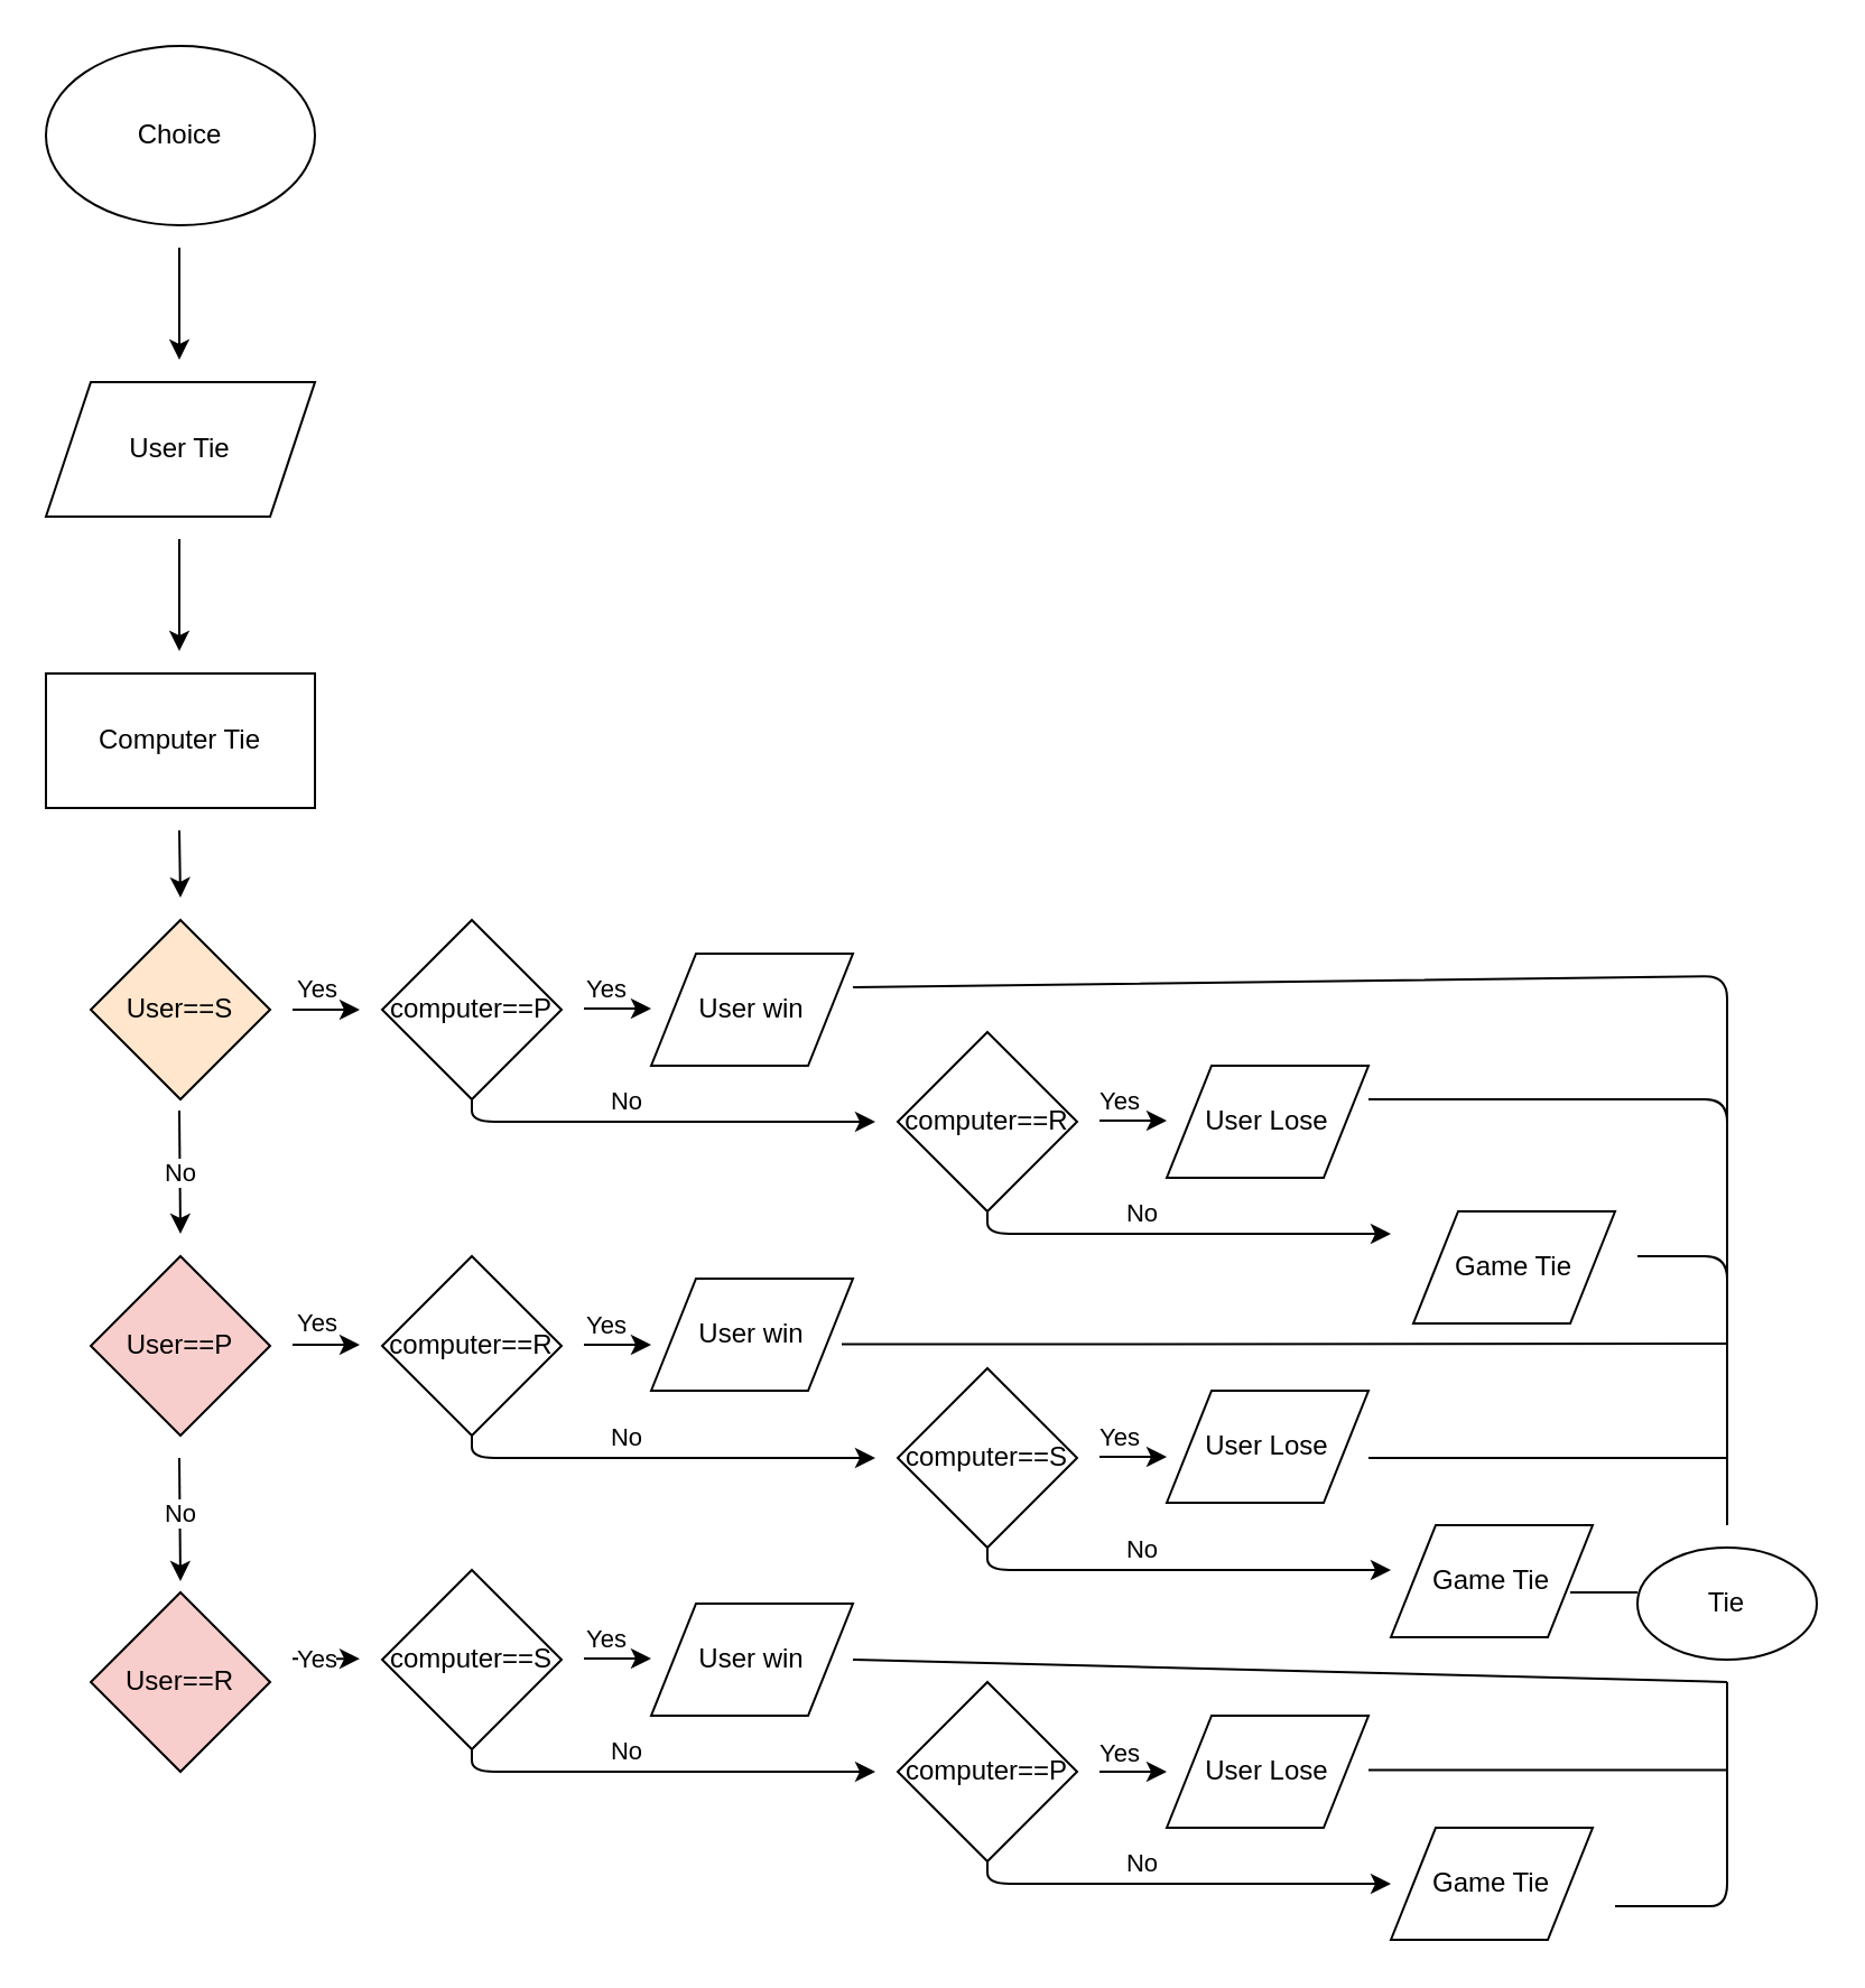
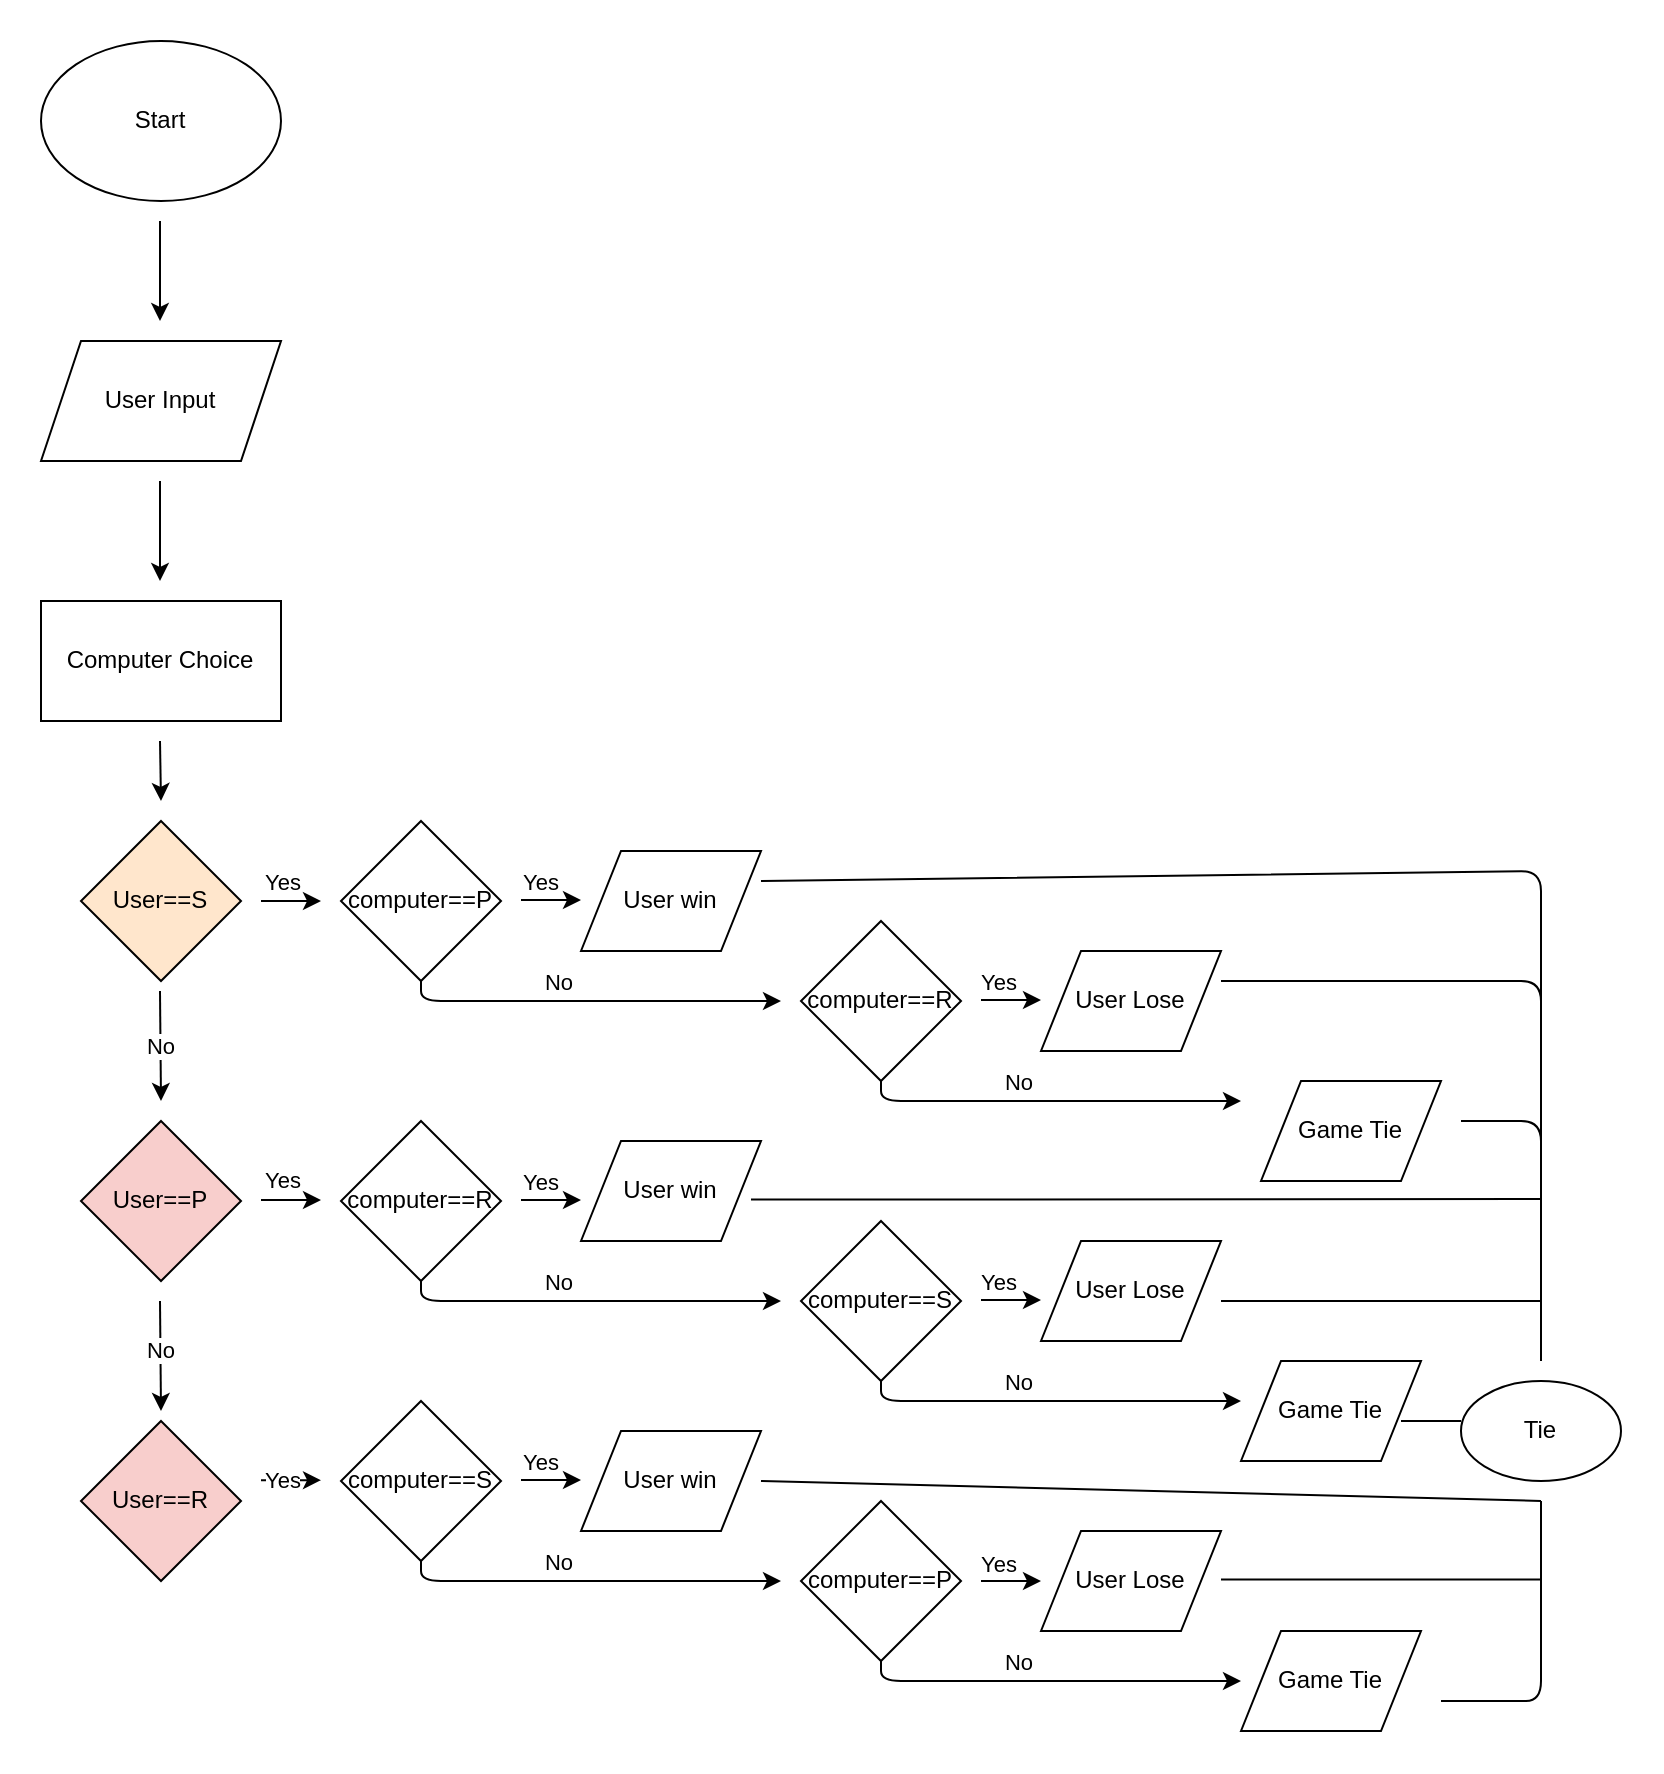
- <mxCell id="2" value="Choice" style="ellipse;whiteSpace=wrap;html=1;" parent="1" vertex="1"><mxGeometry x="20" y="20" width="120" height="80" as="geometry" /></mxCell>
+ <mxCell id="2" value="Start" style="ellipse;whiteSpace=wrap;html=1;" parent="1" vertex="1"><mxGeometry x="20" y="20" width="120" height="80" as="geometry" /></mxCell>
- <mxCell id="4" value="User Tie" style="shape=parallelogram;perimeter=parallelogramPerimeter;whiteSpace=wrap;html=1;fixedSize=1;" parent="1" vertex="1"><mxGeometry x="20" y="170" width="120" height="60" as="geometry" /></mxCell>
+ <mxCell id="4" value="User Input" style="shape=parallelogram;perimeter=parallelogramPerimeter;whiteSpace=wrap;html=1;fixedSize=1;" parent="1" vertex="1"><mxGeometry x="20" y="170" width="120" height="60" as="geometry" /></mxCell>
- <mxCell id="5" value="Computer Tie" style="rounded=0;whiteSpace=wrap;html=1;" parent="1" vertex="1"><mxGeometry x="20" y="300" width="120" height="60" as="geometry" /></mxCell>
+ <mxCell id="5" value="Computer Choice" style="rounded=0;whiteSpace=wrap;html=1;" parent="1" vertex="1"><mxGeometry x="20" y="300" width="120" height="60" as="geometry" /></mxCell>
